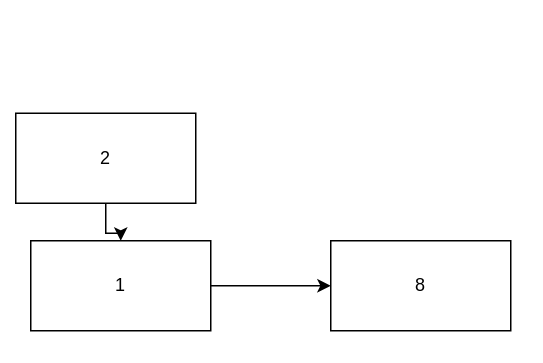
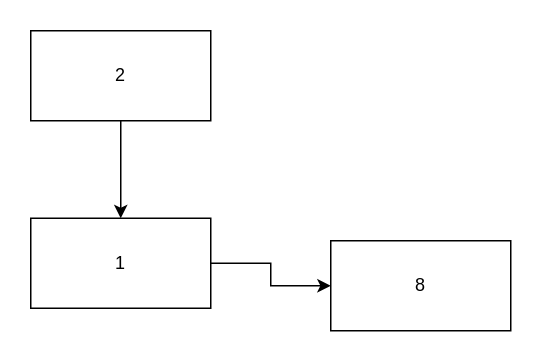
- <mxCell id="3" value="2" style="rounded=0;whiteSpace=wrap;html=1;" vertex="1" parent="1"><mxGeometry x="10" y="75" width="120" height="60" as="geometry" /></mxCell>
+ <mxCell id="3" value="2" style="rounded=0;whiteSpace=wrap;html=1;" vertex="1" parent="1"><mxGeometry x="20" y="20" width="120" height="60" as="geometry" /></mxCell>
- <mxCell id="5" value="1" style="rounded=0;whiteSpace=wrap;html=1;" vertex="1" parent="1"><mxGeometry x="20" y="160" width="120" height="60" as="geometry" /></mxCell>
+ <mxCell id="5" value="1" style="rounded=0;whiteSpace=wrap;html=1;" vertex="1" parent="1"><mxGeometry x="20" y="145" width="120" height="60" as="geometry" /></mxCell>
